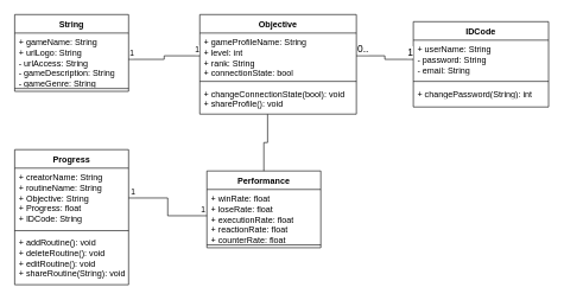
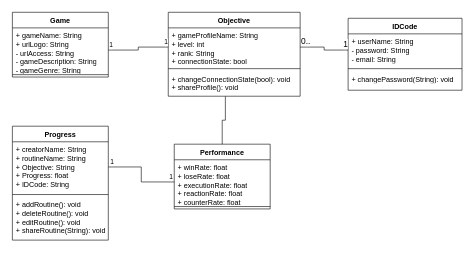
- <mxCell id="10" value="String" style="swimlane;fontStyle=1;align=center;verticalAlign=top;childLayout=stackLayout;horizontal=1;startSize=26;horizontalStack=0;resizeParent=1;resizeParentMax=0;resizeLast=0;collapsible=1;marginBottom=0;whiteSpace=wrap;html=1;" vertex="1" parent="1"><mxGeometry x="20" y="20" width="160" height="108" as="geometry" /></mxCell>
+ <mxCell id="10" value="Game" style="swimlane;fontStyle=1;align=center;verticalAlign=top;childLayout=stackLayout;horizontal=1;startSize=26;horizontalStack=0;resizeParent=1;resizeParentMax=0;resizeLast=0;collapsible=1;marginBottom=0;whiteSpace=wrap;html=1;" vertex="1" parent="1"><mxGeometry x="20" y="20" width="160" height="108" as="geometry" /></mxCell>
- <mxCell id="5" value="+ changePassword(String): int" style="text;strokeColor=none;fillColor=none;align=left;verticalAlign=top;spacingLeft=4;spacingRight=4;overflow=hidden;rotatable=0;points=[[0,0.5],[1,0.5]];portConstraint=eastwest;whiteSpace=wrap;html=1;" vertex="1" parent="2"><mxGeometry y="88" width="190" height="32" as="geometry" /></mxCell>
+ <mxCell id="5" value="+ changePassword(String): void" style="text;strokeColor=none;fillColor=none;align=left;verticalAlign=top;spacingLeft=4;spacingRight=4;overflow=hidden;rotatable=0;points=[[0,0.5],[1,0.5]];portConstraint=eastwest;whiteSpace=wrap;html=1;" vertex="1" parent="2"><mxGeometry y="88" width="190" height="32" as="geometry" /></mxCell>
